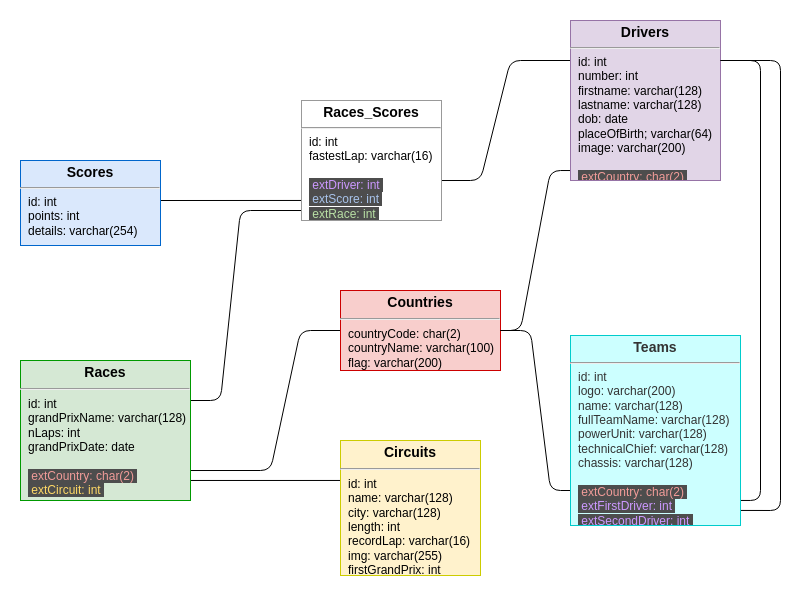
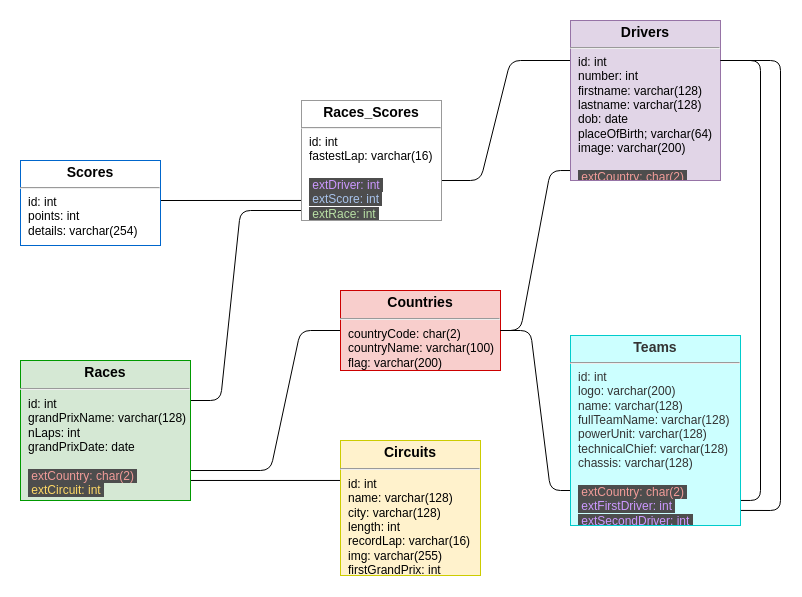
- <mxCell id="9" value="&lt;p style=&quot;margin: 4px 0px 0px ; text-align: center&quot;&gt;&lt;b&gt;&lt;font style=&quot;font-size: 14px&quot;&gt;Scores&lt;/font&gt;&lt;/b&gt;&lt;/p&gt;&lt;hr&gt;&lt;p style=&quot;margin: 0px ; margin-left: 8px&quot;&gt;id: int&lt;br&gt;points: int&lt;/p&gt;&lt;p style=&quot;margin: 0px ; margin-left: 8px&quot;&gt;details: varchar(254)&lt;/p&gt;" style="verticalAlign=top;align=left;overflow=fill;fontSize=12;fontFamily=Helvetica;html=1;rounded=0;shadow=0;comic=0;labelBackgroundColor=none;strokeWidth=1;fillColor=#dae8fc;strokeColor=#0066CC;" parent="1" vertex="1"><mxGeometry x="20" y="160" width="140" height="85" as="geometry" /></mxCell>
+ <mxCell id="9" value="&lt;p style=&quot;margin: 4px 0px 0px ; text-align: center&quot;&gt;&lt;b&gt;&lt;font style=&quot;font-size: 14px&quot;&gt;Scores&lt;/font&gt;&lt;/b&gt;&lt;/p&gt;&lt;hr&gt;&lt;p style=&quot;margin: 0px ; margin-left: 8px&quot;&gt;id: int&lt;br&gt;points: int&lt;/p&gt;&lt;p style=&quot;margin: 0px ; margin-left: 8px&quot;&gt;details: varchar(254)&lt;/p&gt;" style="verticalAlign=top;align=left;overflow=fill;fontSize=12;fontFamily=Helvetica;html=1;rounded=0;shadow=0;comic=0;labelBackgroundColor=none;strokeWidth=1;fillColor=#ffffff;strokeColor=#0066CC;" parent="1" vertex="1"><mxGeometry x="20" y="160" width="140" height="85" as="geometry" /></mxCell>
